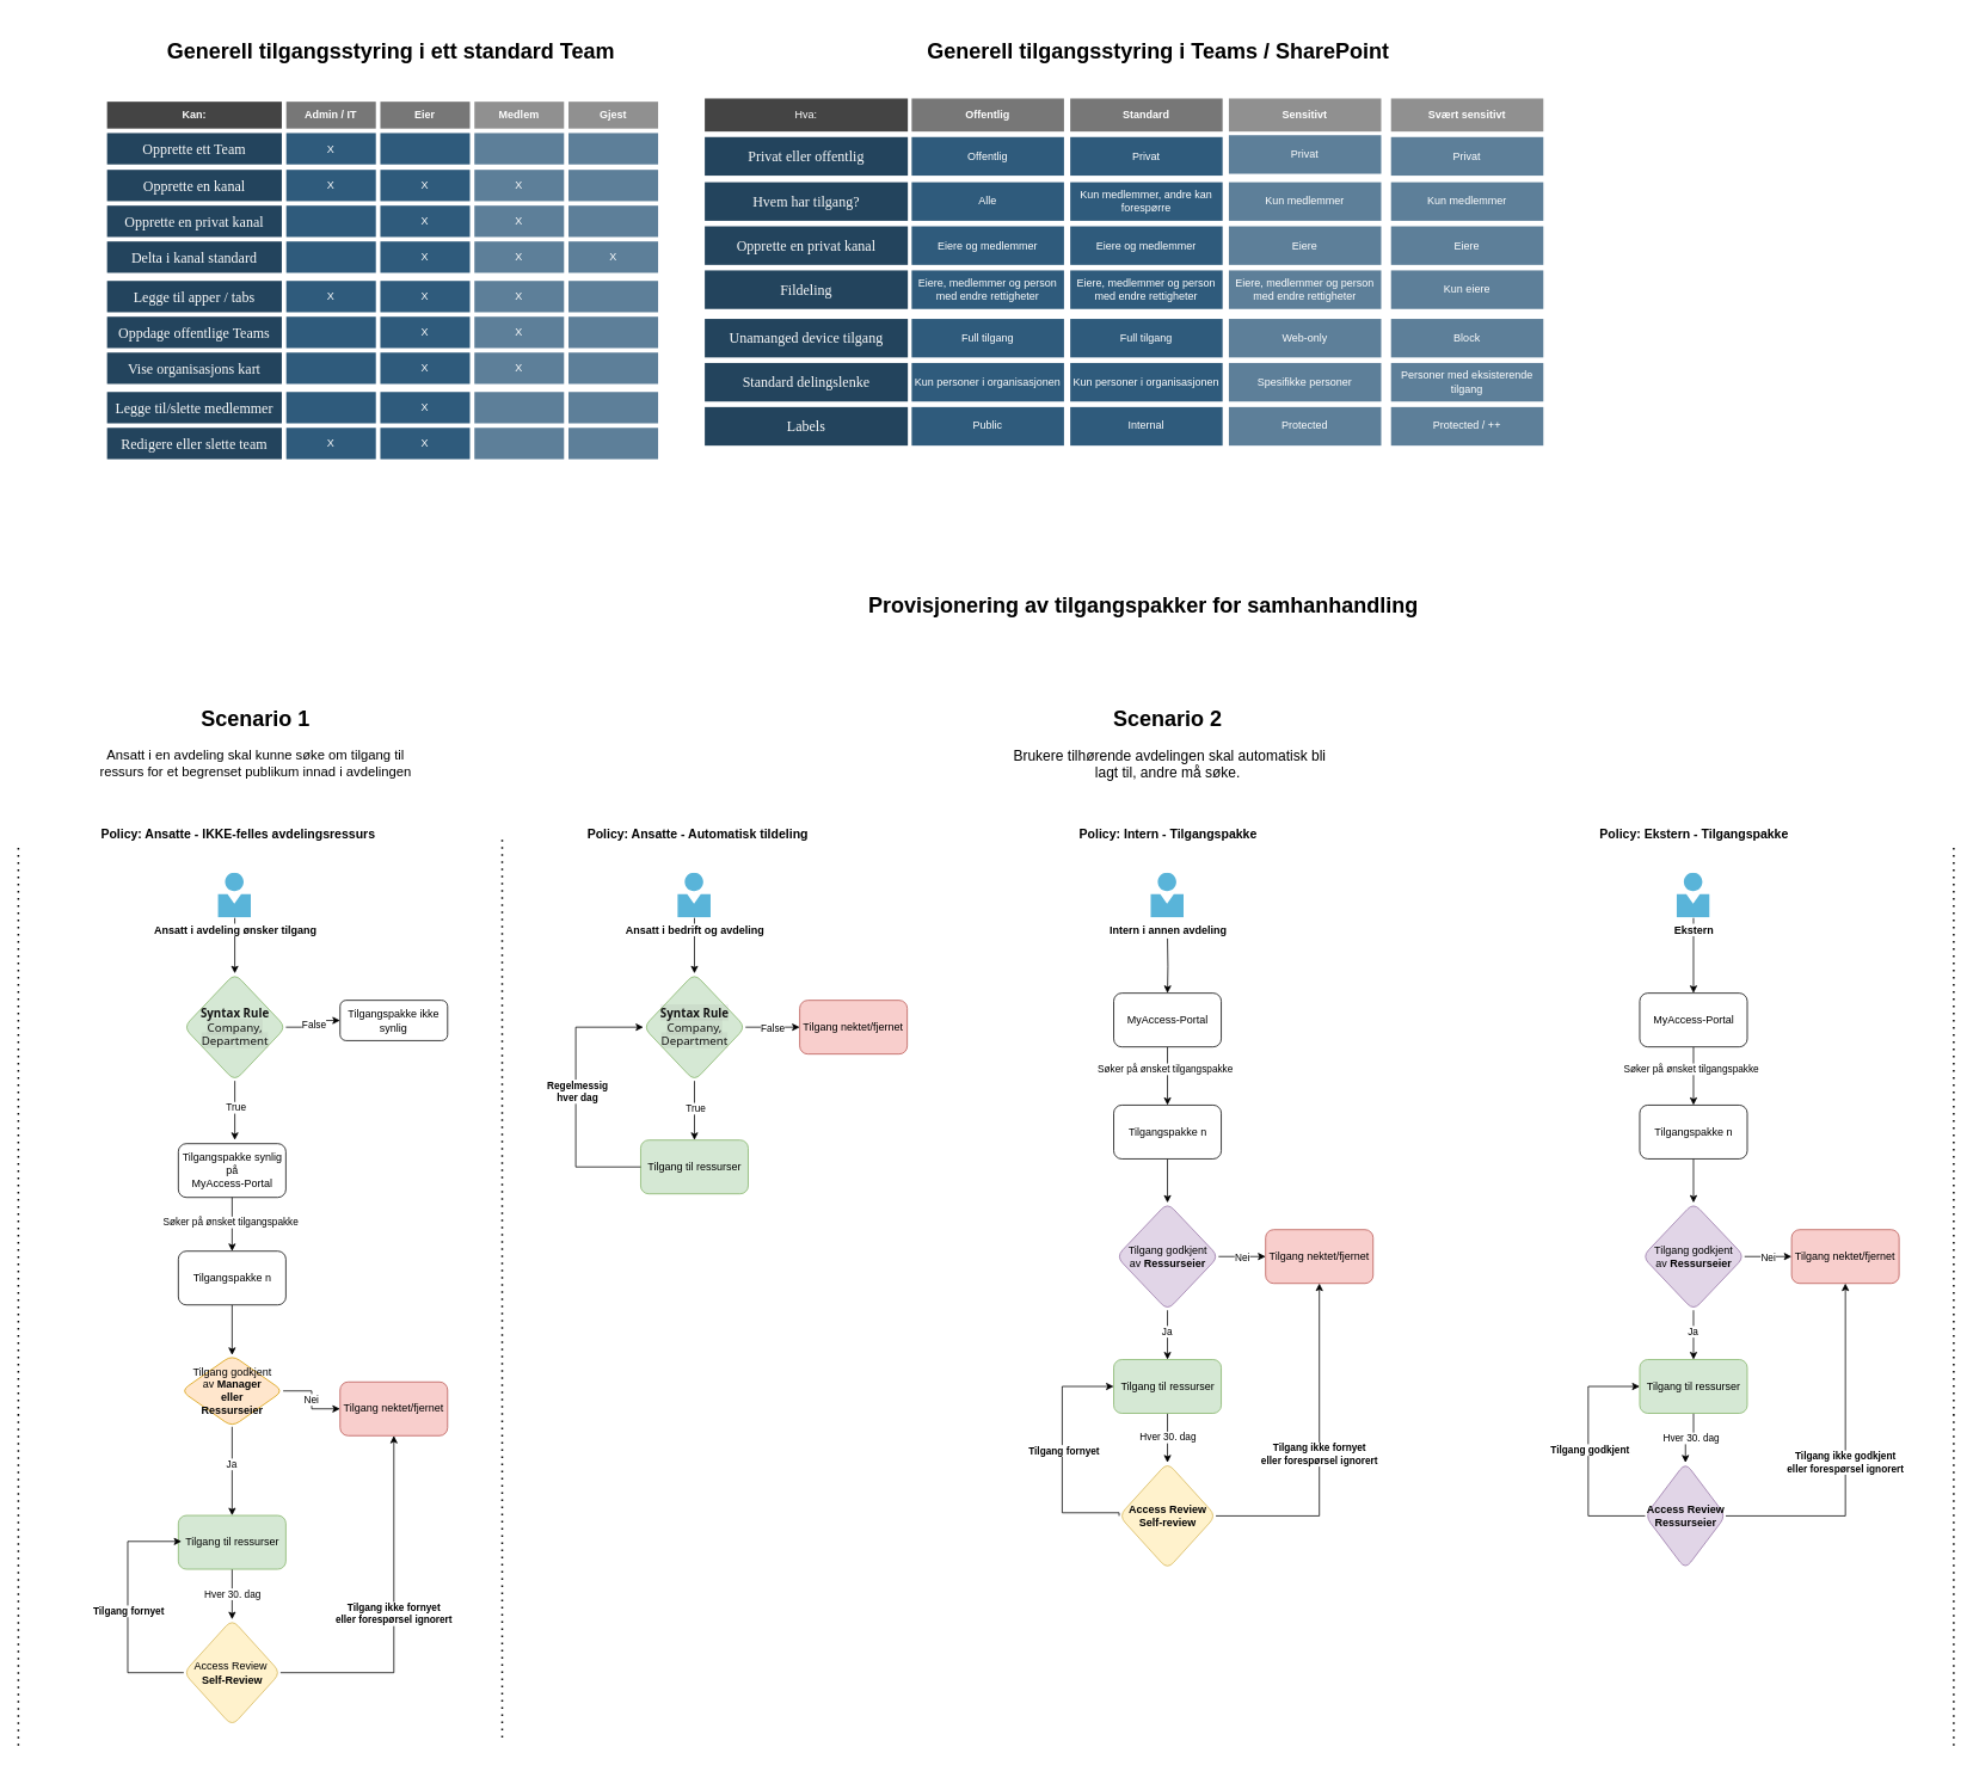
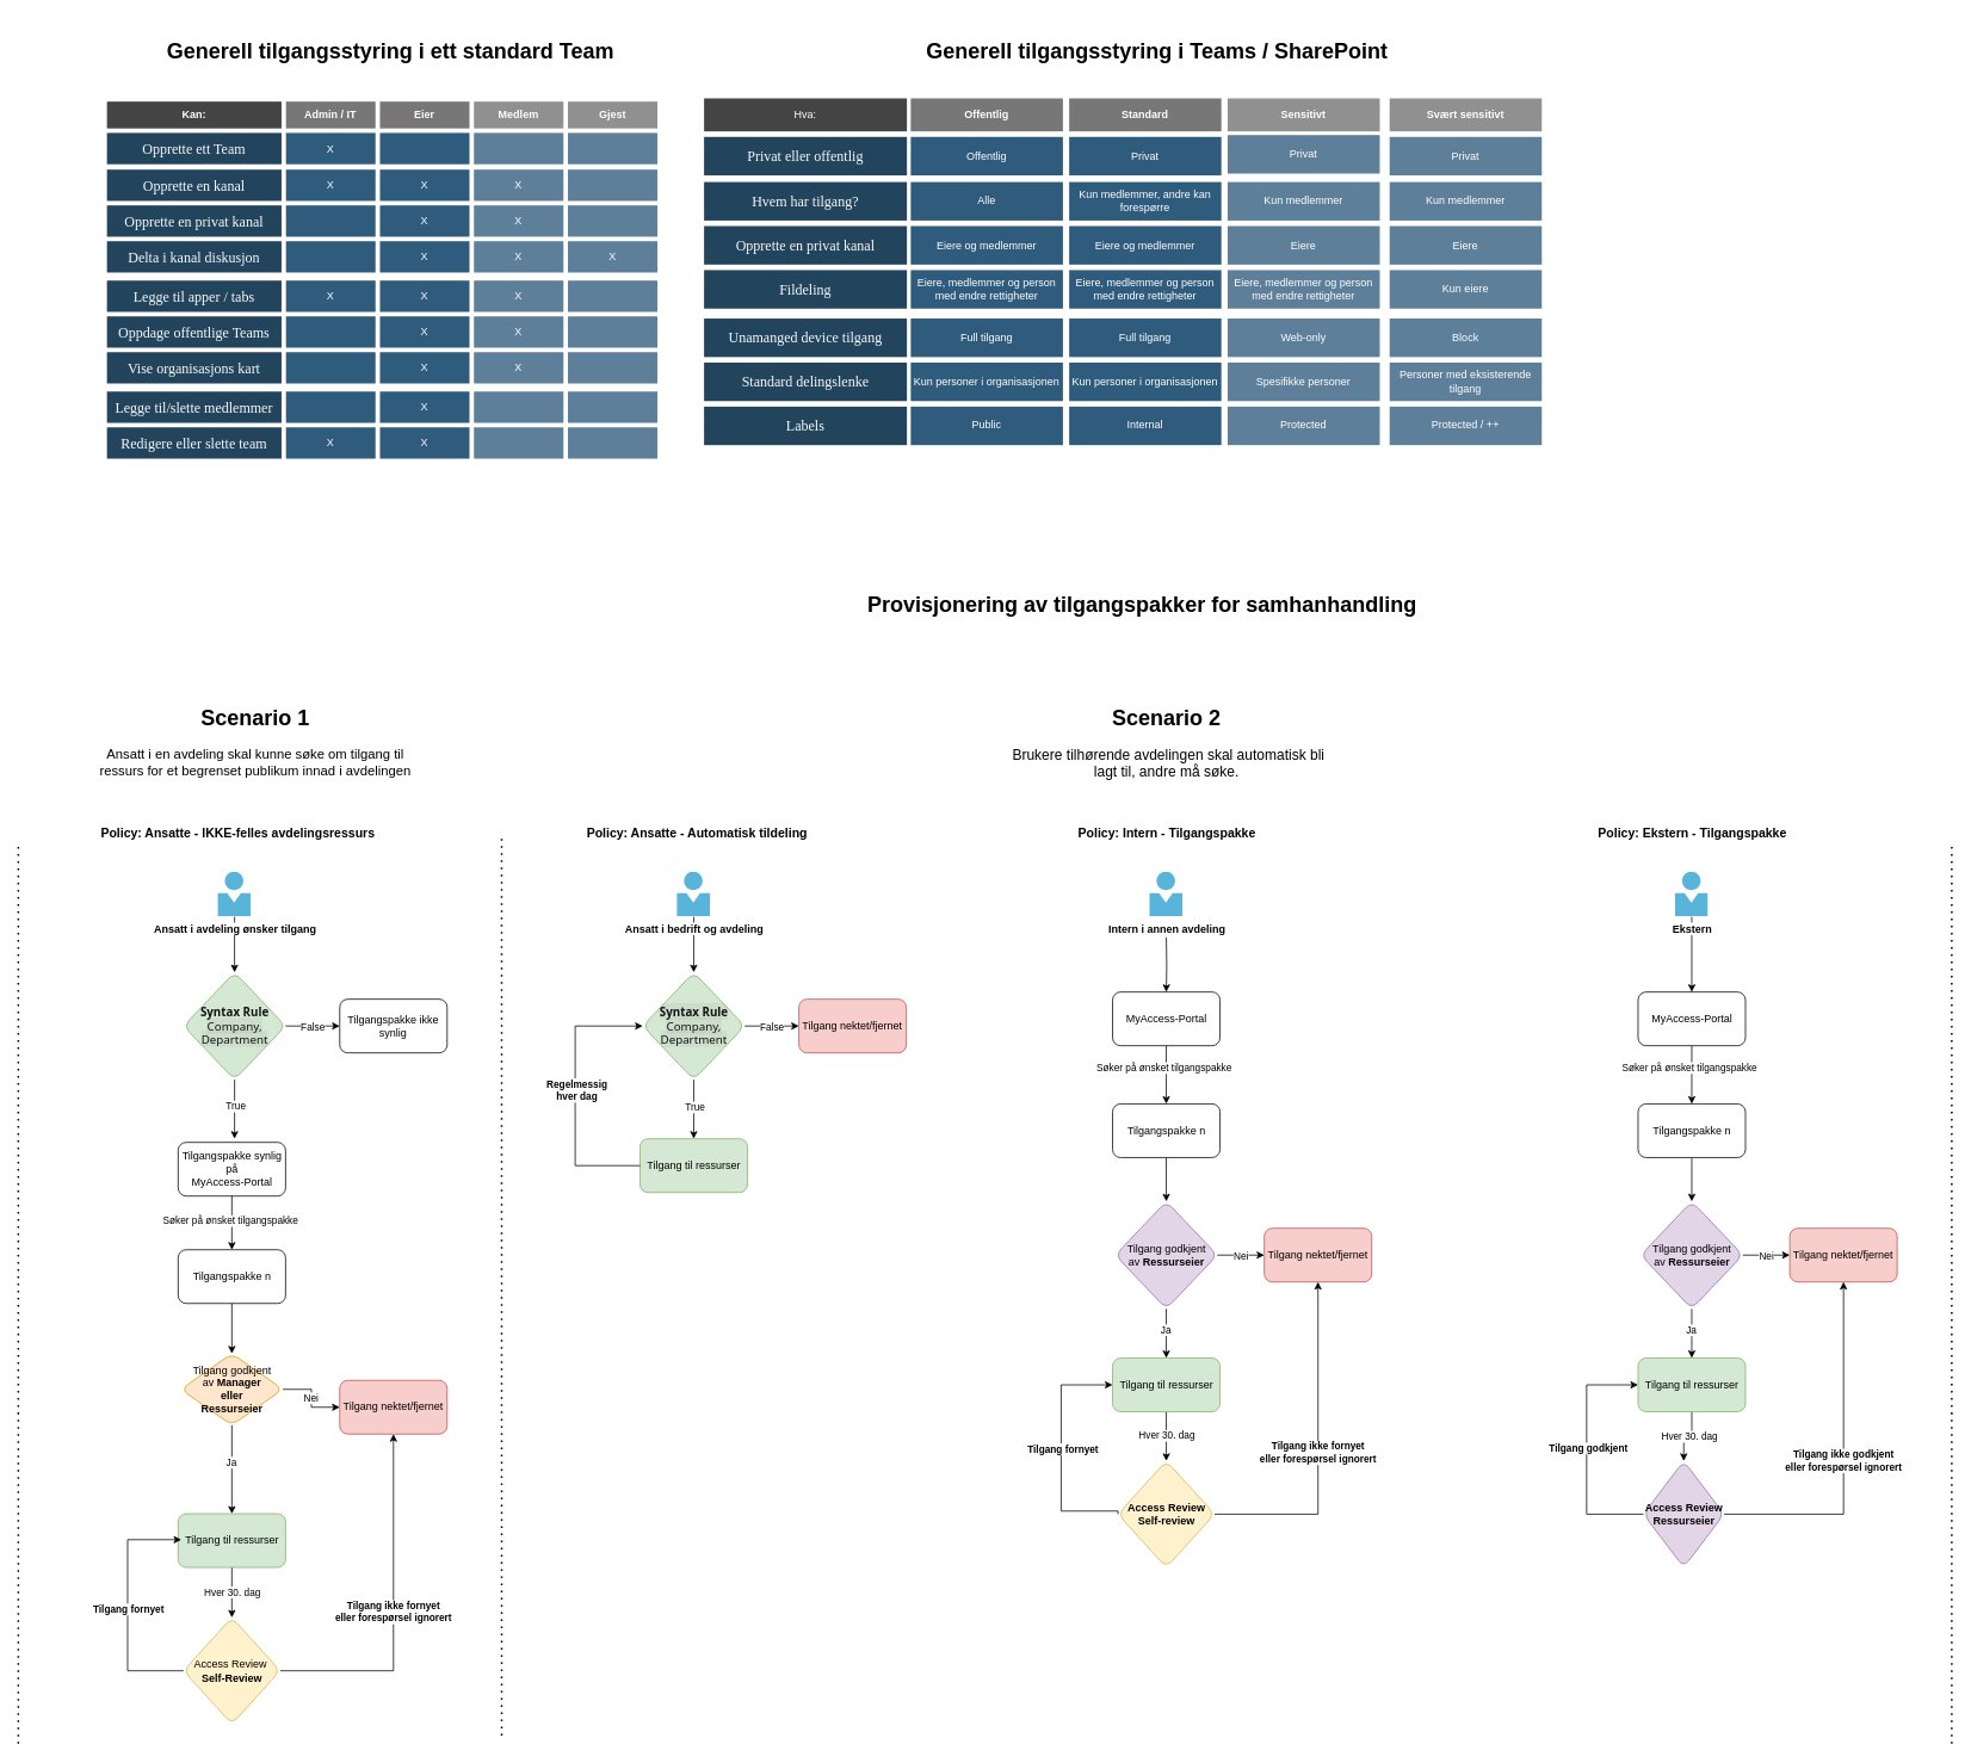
- <mxCell id="99" value="&lt;span style=&quot;font-family: &amp;quot;Times New Roman&amp;quot;; font-size: medium; text-align: start;&quot;&gt;&lt;font color=&quot;#fafafa&quot;&gt;Delta i kanal standard&lt;/font&gt;&lt;/span&gt;" style="html=1;fillColor=#23445D;strokeColor=none;shadow=0;fontSize=12;fontColor=#FFFFFF;align=center;fontStyle=0;whiteSpace=wrap;rounded=0;" parent="1" vertex="1"><mxGeometry x="119" y="269" width="195" height="35" as="geometry" /></mxCell>
+ <mxCell id="99" value="&lt;span style=&quot;font-family: &amp;quot;Times New Roman&amp;quot;; font-size: medium; text-align: start;&quot;&gt;&lt;font color=&quot;#fafafa&quot;&gt;Delta i kanal diskusjon&lt;/font&gt;&lt;/span&gt;" style="html=1;fillColor=#23445D;strokeColor=none;shadow=0;fontSize=12;fontColor=#FFFFFF;align=center;fontStyle=0;whiteSpace=wrap;rounded=0;" parent="1" vertex="1"><mxGeometry x="119" y="269" width="195" height="35" as="geometry" /></mxCell>
- <mxCell id="66" value="Tilgangspakke ikke synlig" style="whiteSpace=wrap;html=1;rounded=1;" parent="1" vertex="1"><mxGeometry x="379.06" y="1116" width="120" height="45" as="geometry" /></mxCell>
+ <mxCell id="66" value="Tilgangspakke ikke synlig" style="whiteSpace=wrap;html=1;rounded=1;" parent="1" vertex="1"><mxGeometry x="379.06" y="1116" width="120" height="60" as="geometry" /></mxCell>
